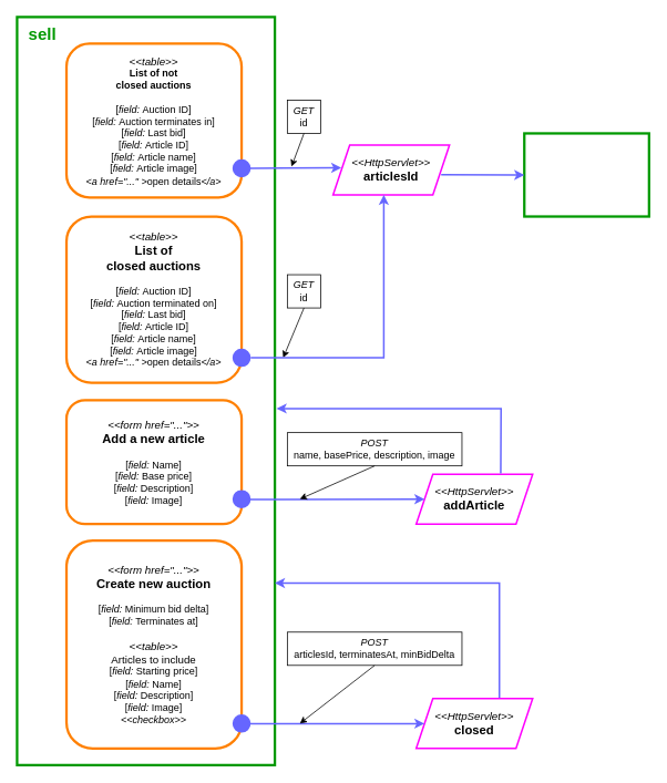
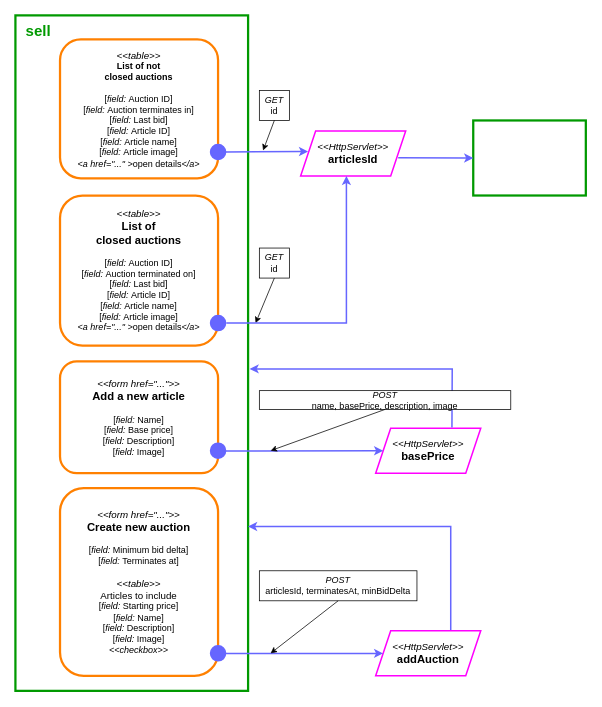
- <mxCell id="23" value="&lt;i&gt;POST&lt;br&gt;&lt;/i&gt;name, basePrice, description, image" style="rounded=0;whiteSpace=wrap;html=1;" vertex="1" parent="1"><mxGeometry x="345" y="520" width="210" height="40" as="geometry" /></mxCell>
+ <mxCell id="23" value="&lt;i&gt;POST&lt;br&gt;&lt;/i&gt;name, basePrice, description, image" style="rounded=0;whiteSpace=wrap;html=1;" vertex="1" parent="1"><mxGeometry x="345" y="520" width="335" height="25" as="geometry" /></mxCell>
- <mxCell id="20" value="&lt;font style=&quot;&quot;&gt;&lt;i style=&quot;font-size: 13px;&quot;&gt;&amp;lt;&amp;lt;HttpServlet&amp;gt;&amp;gt;&lt;/i&gt;&lt;br&gt;&lt;span style=&quot;font-size: 15px;&quot;&gt;&lt;b&gt;addArticle&lt;/b&gt;&lt;/span&gt;&lt;br&gt;&lt;/font&gt;" style="shape=parallelogram;perimeter=parallelogramPerimeter;whiteSpace=wrap;html=1;fixedSize=1;strokeColor=#FF00FF;strokeWidth=2;" vertex="1" parent="1"><mxGeometry x="500" y="570" width="140" height="60" as="geometry" /></mxCell>
+ <mxCell id="20" value="&lt;font style=&quot;&quot;&gt;&lt;i style=&quot;font-size: 13px;&quot;&gt;&amp;lt;&amp;lt;HttpServlet&amp;gt;&amp;gt;&lt;/i&gt;&lt;br&gt;&lt;span style=&quot;font-size: 15px;&quot;&gt;&lt;b&gt;basePrice&lt;/b&gt;&lt;/span&gt;&lt;br&gt;&lt;/font&gt;" style="shape=parallelogram;perimeter=parallelogramPerimeter;whiteSpace=wrap;html=1;fixedSize=1;strokeColor=#FF00FF;strokeWidth=2;" vertex="1" parent="1"><mxGeometry x="500" y="570" width="140" height="60" as="geometry" /></mxCell>
- <mxCell id="27" value="&lt;font style=&quot;&quot;&gt;&lt;i style=&quot;font-size: 13px;&quot;&gt;&amp;lt;&amp;lt;HttpServlet&amp;gt;&amp;gt;&lt;/i&gt;&lt;br&gt;&lt;span style=&quot;font-size: 15px;&quot;&gt;&lt;b&gt;closed&lt;/b&gt;&lt;/span&gt;&lt;br&gt;&lt;/font&gt;" style="shape=parallelogram;perimeter=parallelogramPerimeter;whiteSpace=wrap;html=1;fixedSize=1;strokeColor=#FF00FF;strokeWidth=2;" vertex="1" parent="1"><mxGeometry x="500" y="840" width="140" height="60" as="geometry" /></mxCell>
+ <mxCell id="27" value="&lt;font style=&quot;&quot;&gt;&lt;i style=&quot;font-size: 13px;&quot;&gt;&amp;lt;&amp;lt;HttpServlet&amp;gt;&amp;gt;&lt;/i&gt;&lt;br&gt;&lt;span style=&quot;font-size: 15px;&quot;&gt;&lt;b&gt;addAuction&lt;/b&gt;&lt;/span&gt;&lt;br&gt;&lt;/font&gt;" style="shape=parallelogram;perimeter=parallelogramPerimeter;whiteSpace=wrap;html=1;fixedSize=1;strokeColor=#FF00FF;strokeWidth=2;" vertex="1" parent="1"><mxGeometry x="500" y="840" width="140" height="60" as="geometry" /></mxCell>
